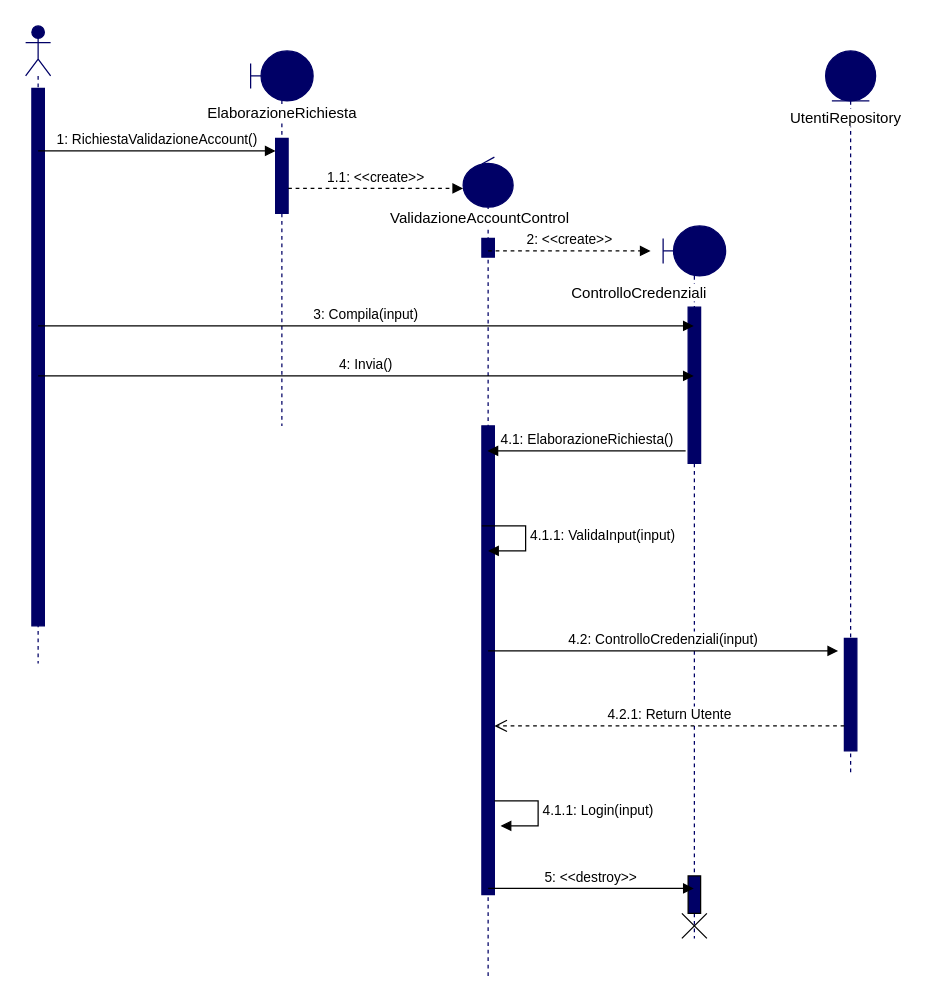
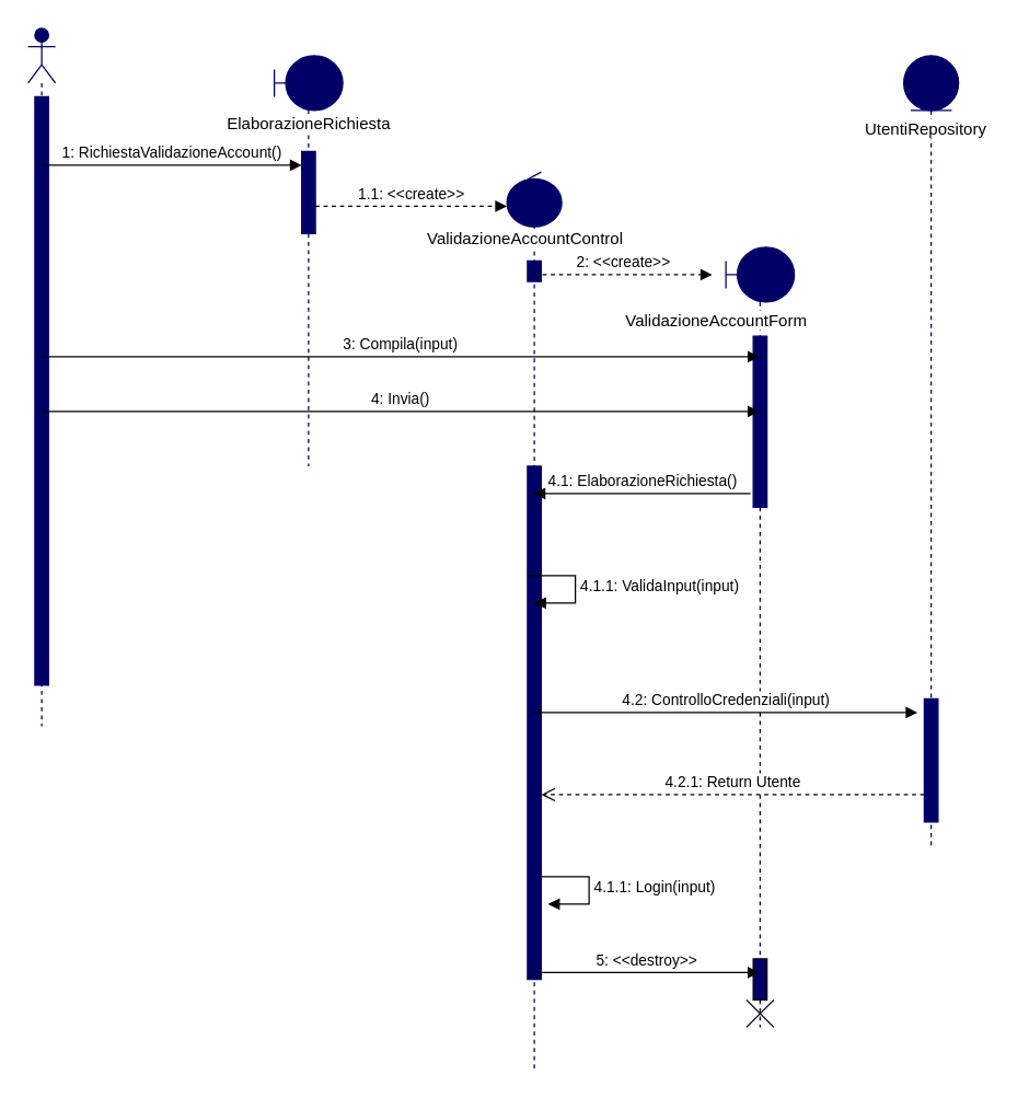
- <mxCell id="18" value="&lt;div style=&quot;text-align: center&quot;&gt;&lt;font face=&quot;helvetica&quot;&gt;&lt;span style=&quot;background-color: rgb(255 , 255 , 255)&quot;&gt;ControlloCredenziali&lt;/span&gt;&lt;/font&gt;&lt;/div&gt;" style="text;whiteSpace=wrap;html=1;" vertex="1" parent="1"><mxGeometry x="455" y="220" width="140" height="30" as="geometry" /></mxCell>
+ <mxCell id="18" value="&lt;div style=&quot;text-align: center&quot;&gt;&lt;font face=&quot;helvetica&quot;&gt;&lt;span style=&quot;background-color: rgb(255 , 255 , 255)&quot;&gt;ValidazioneAccountForm&lt;/span&gt;&lt;/font&gt;&lt;/div&gt;" style="text;whiteSpace=wrap;html=1;" vertex="1" parent="1"><mxGeometry x="455" y="220" width="140" height="30" as="geometry" /></mxCell>
